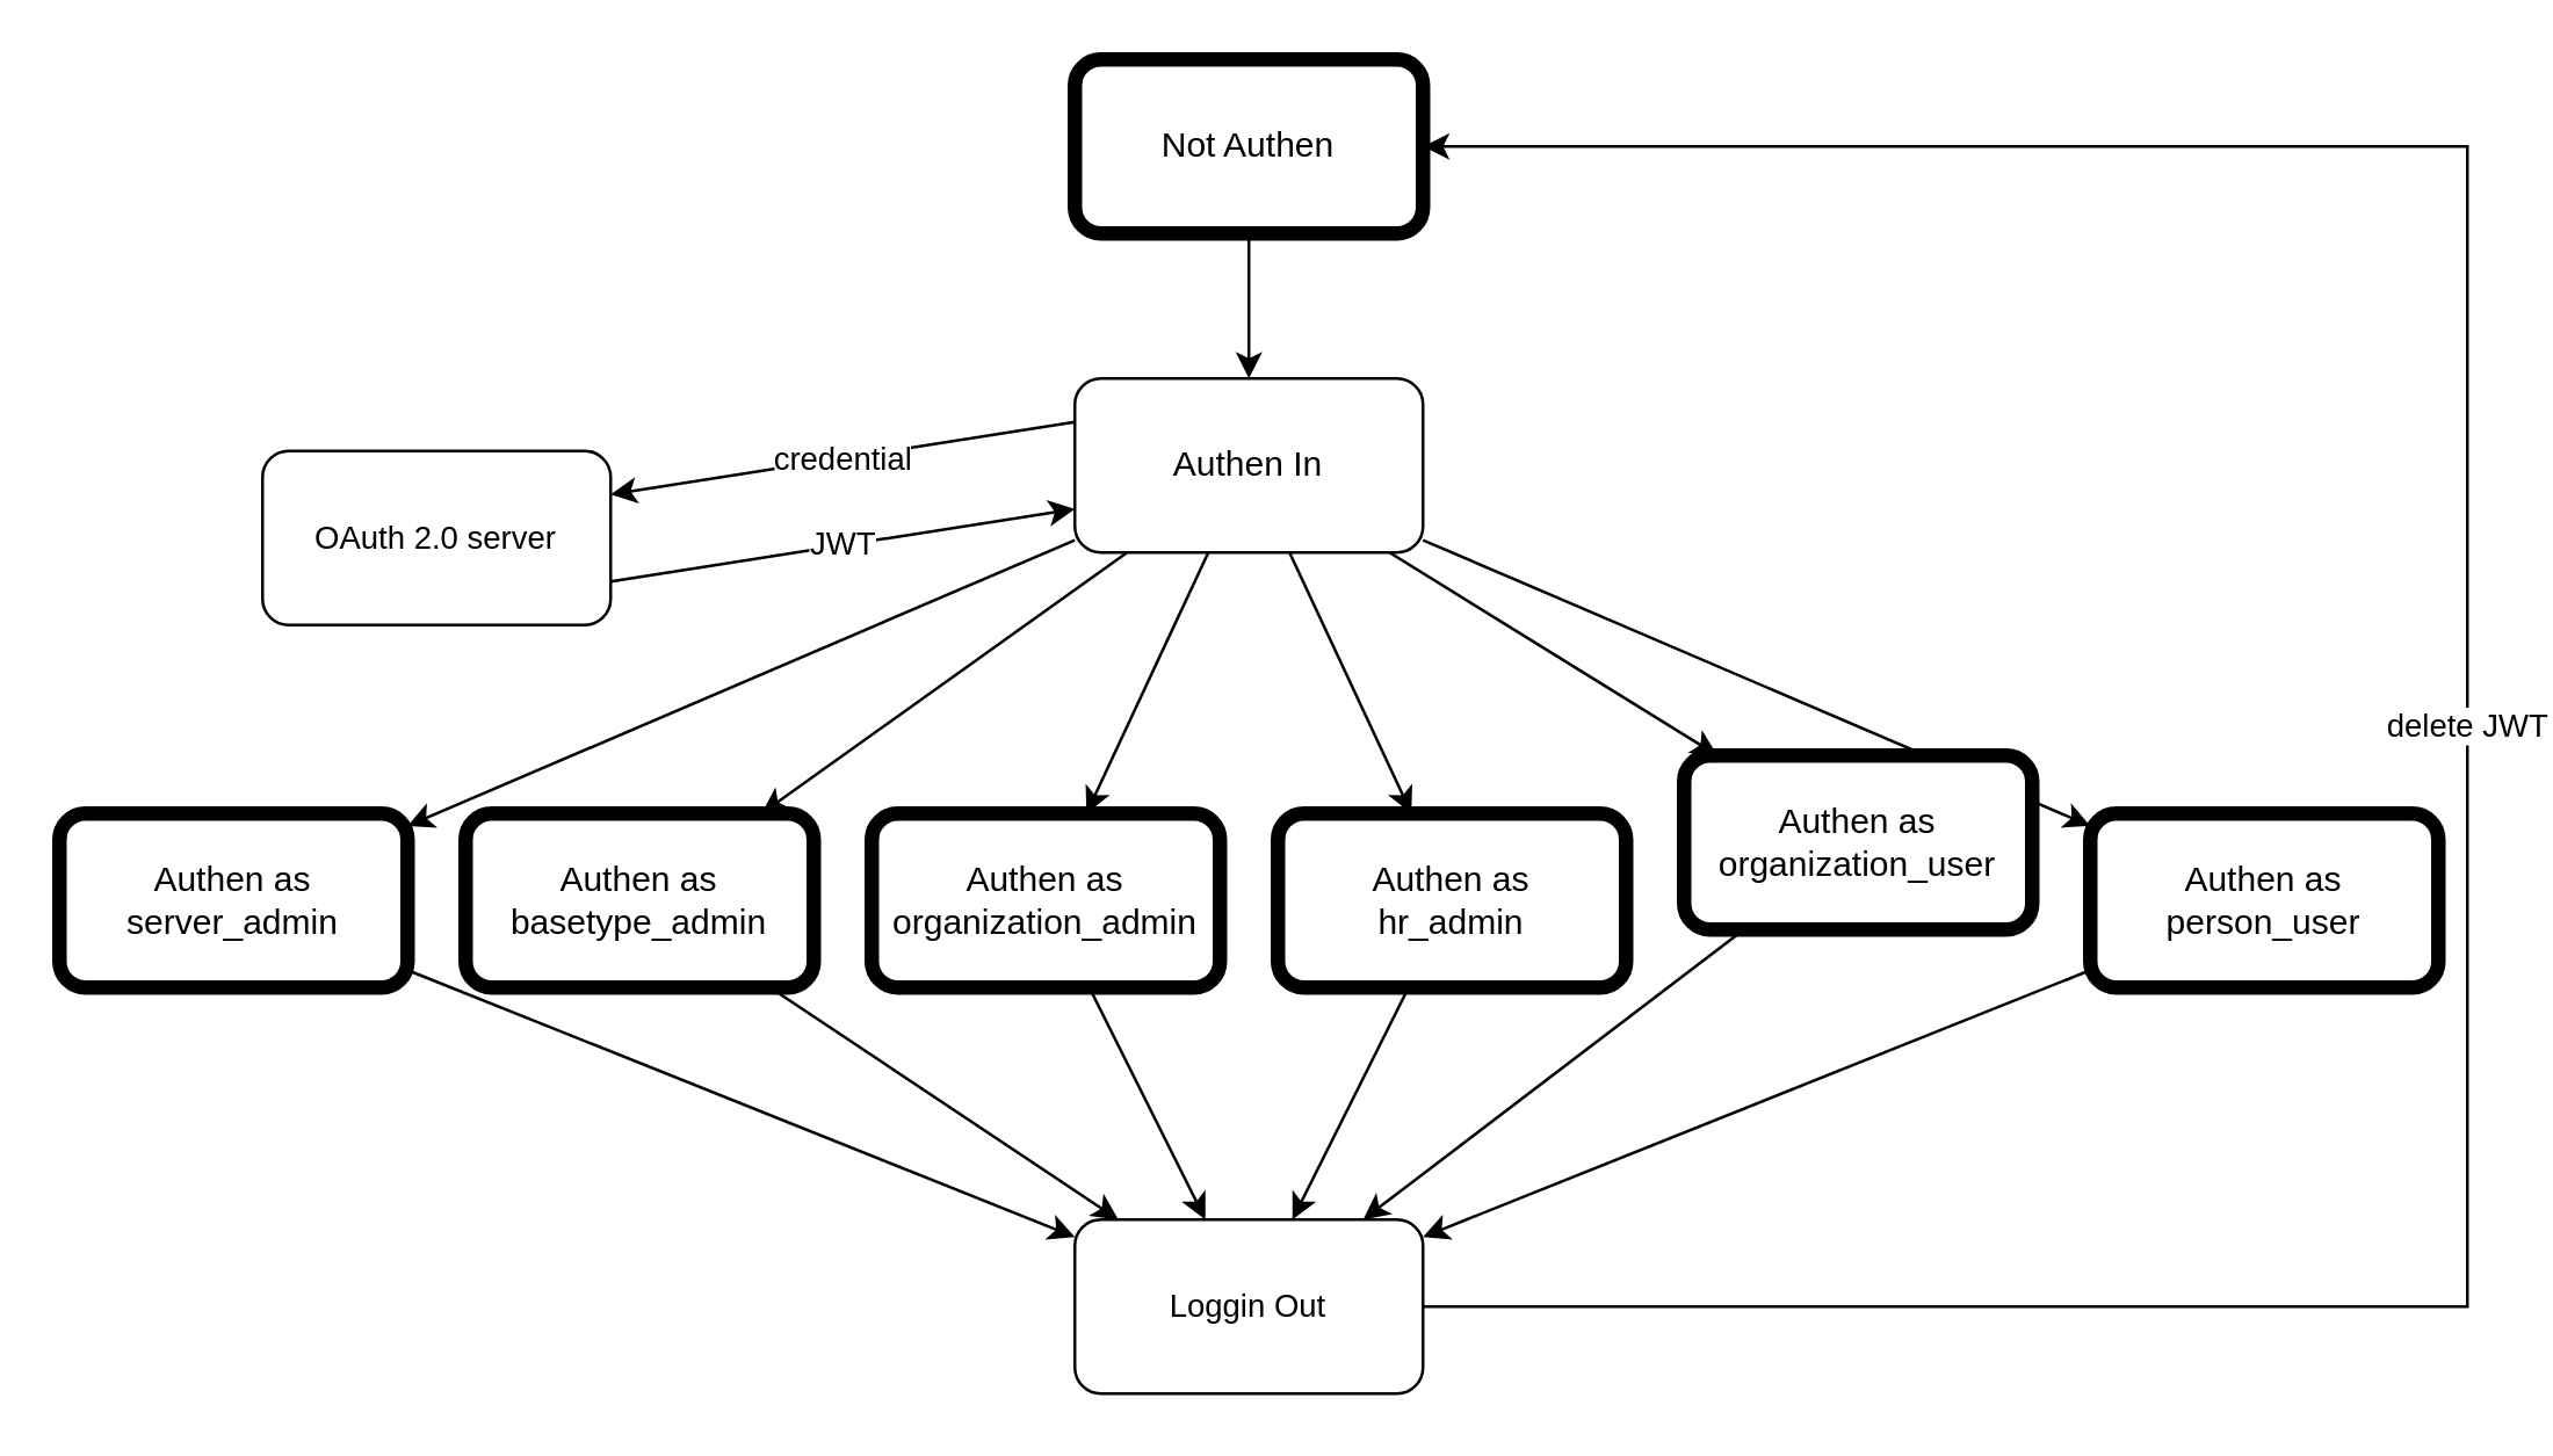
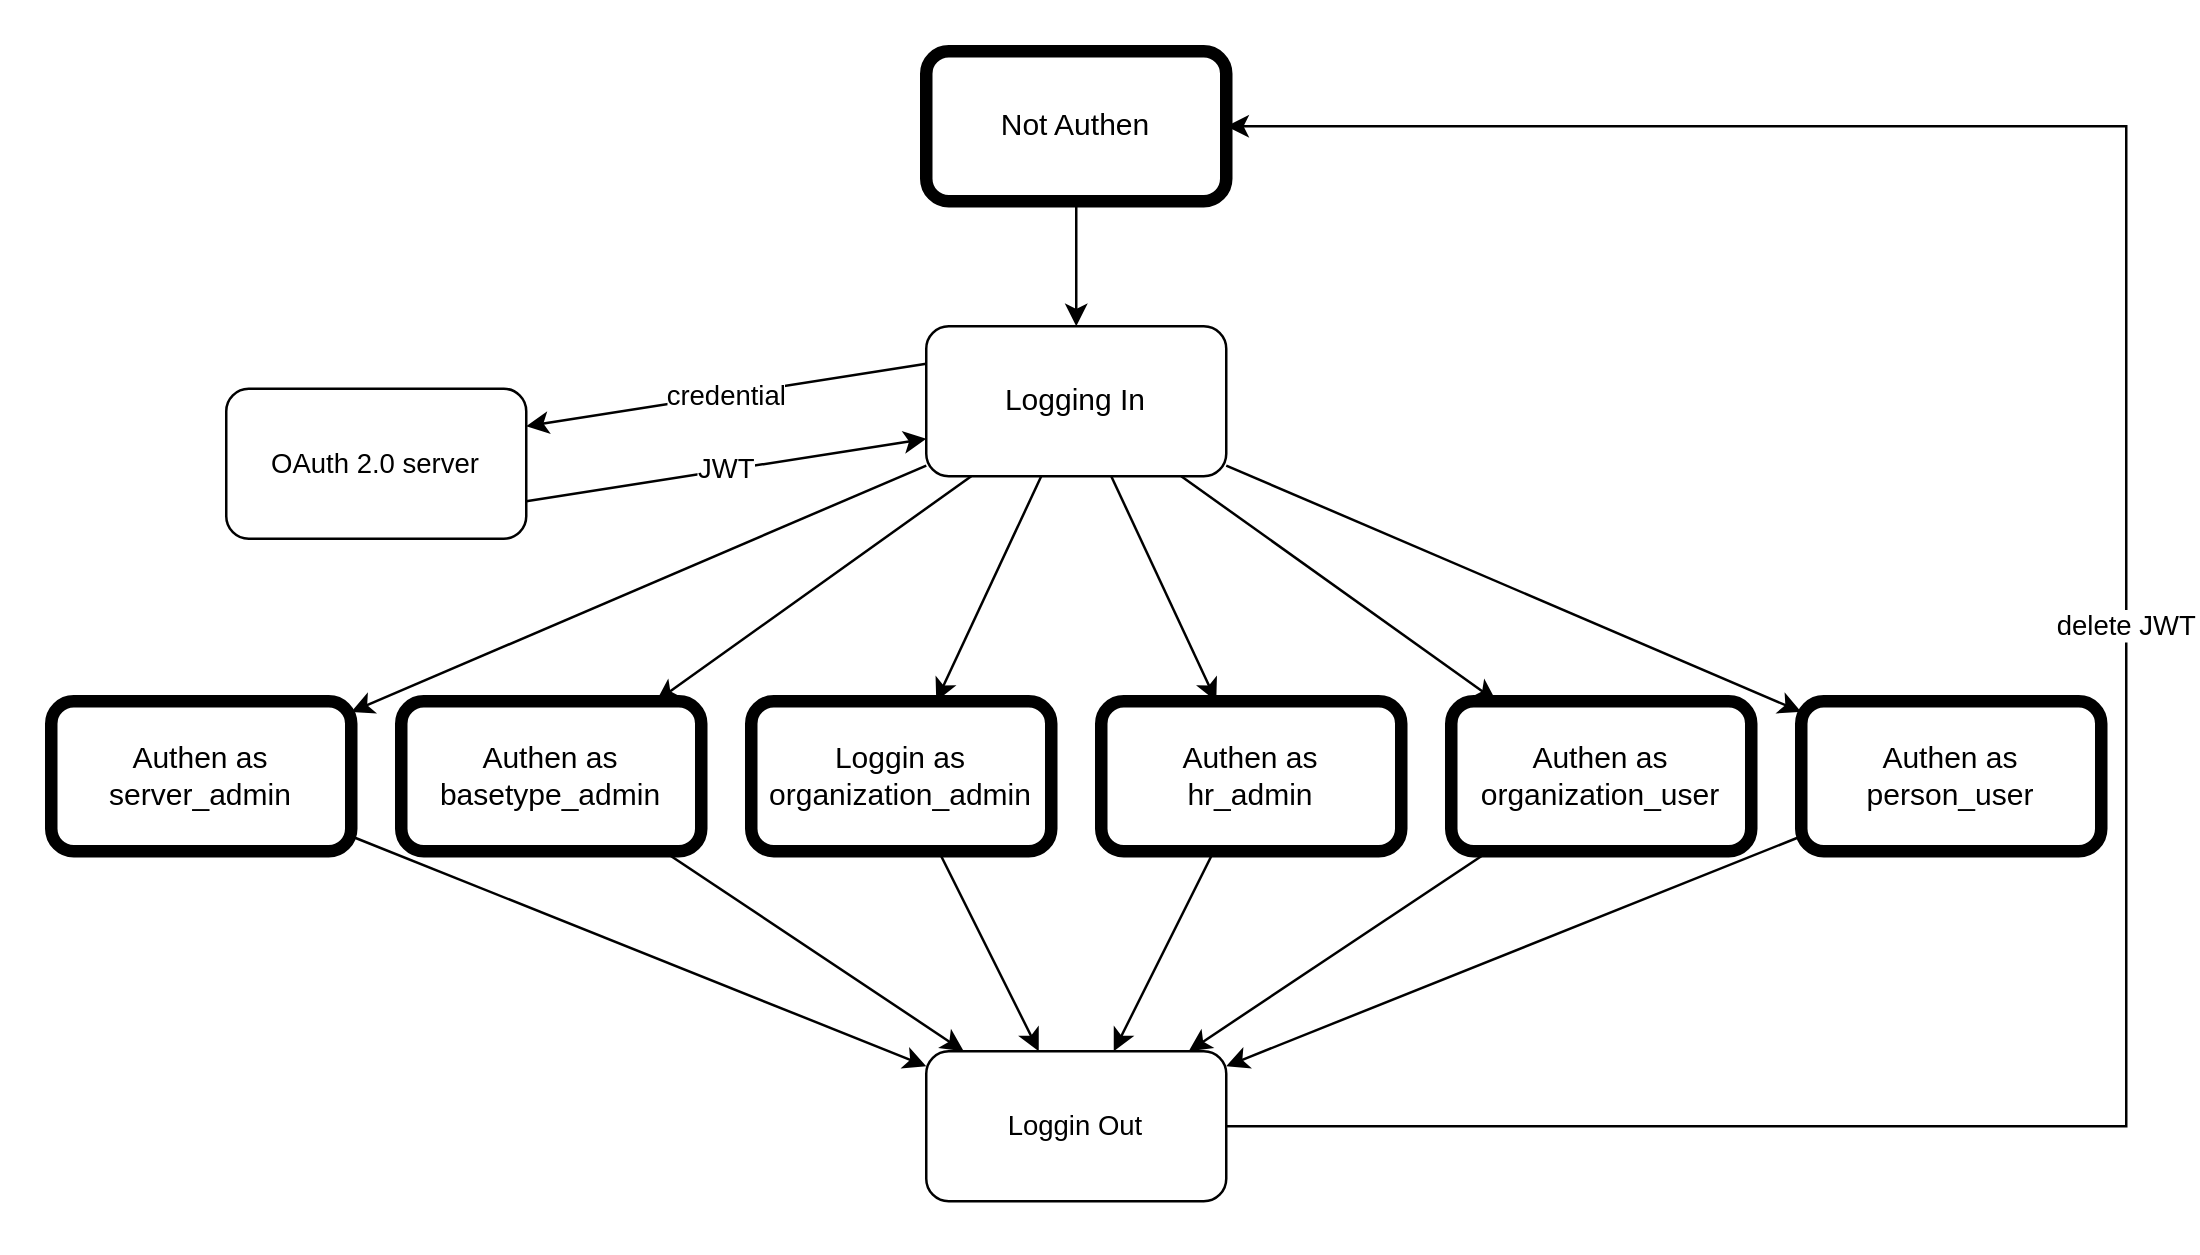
- <mxCell id="9" value="Authen In" style="rounded=1;whiteSpace=wrap;html=1;strokeWidth=1;" parent="1" vertex="1"><mxGeometry x="370" y="130" width="120" height="60" as="geometry" /></mxCell>
+ <mxCell id="9" value="Logging In" style="rounded=1;whiteSpace=wrap;html=1;strokeWidth=1;" parent="1" vertex="1"><mxGeometry x="370" y="130" width="120" height="60" as="geometry" /></mxCell>
- <mxCell id="19" value="Authen as&lt;div&gt;organization_user&lt;/div&gt;" style="rounded=1;whiteSpace=wrap;html=1;strokeWidth=5;" parent="1" vertex="1"><mxGeometry x="580" y="260" width="120" height="60" as="geometry" /></mxCell>
+ <mxCell id="19" value="Authen as&lt;div&gt;organization_user&lt;/div&gt;" style="rounded=1;whiteSpace=wrap;html=1;strokeWidth=5;" parent="1" vertex="1"><mxGeometry x="580" y="280" width="120" height="60" as="geometry" /></mxCell>
- <mxCell id="15" value="Authen as&lt;div&gt;organization_admin&lt;/div&gt;" style="rounded=1;whiteSpace=wrap;html=1;strokeWidth=5;" parent="1" vertex="1"><mxGeometry x="300" y="280" width="120" height="60" as="geometry" /></mxCell>
+ <mxCell id="15" value="Loggin as&lt;div&gt;organization_admin&lt;/div&gt;" style="rounded=1;whiteSpace=wrap;html=1;strokeWidth=5;" parent="1" vertex="1"><mxGeometry x="300" y="280" width="120" height="60" as="geometry" /></mxCell>
